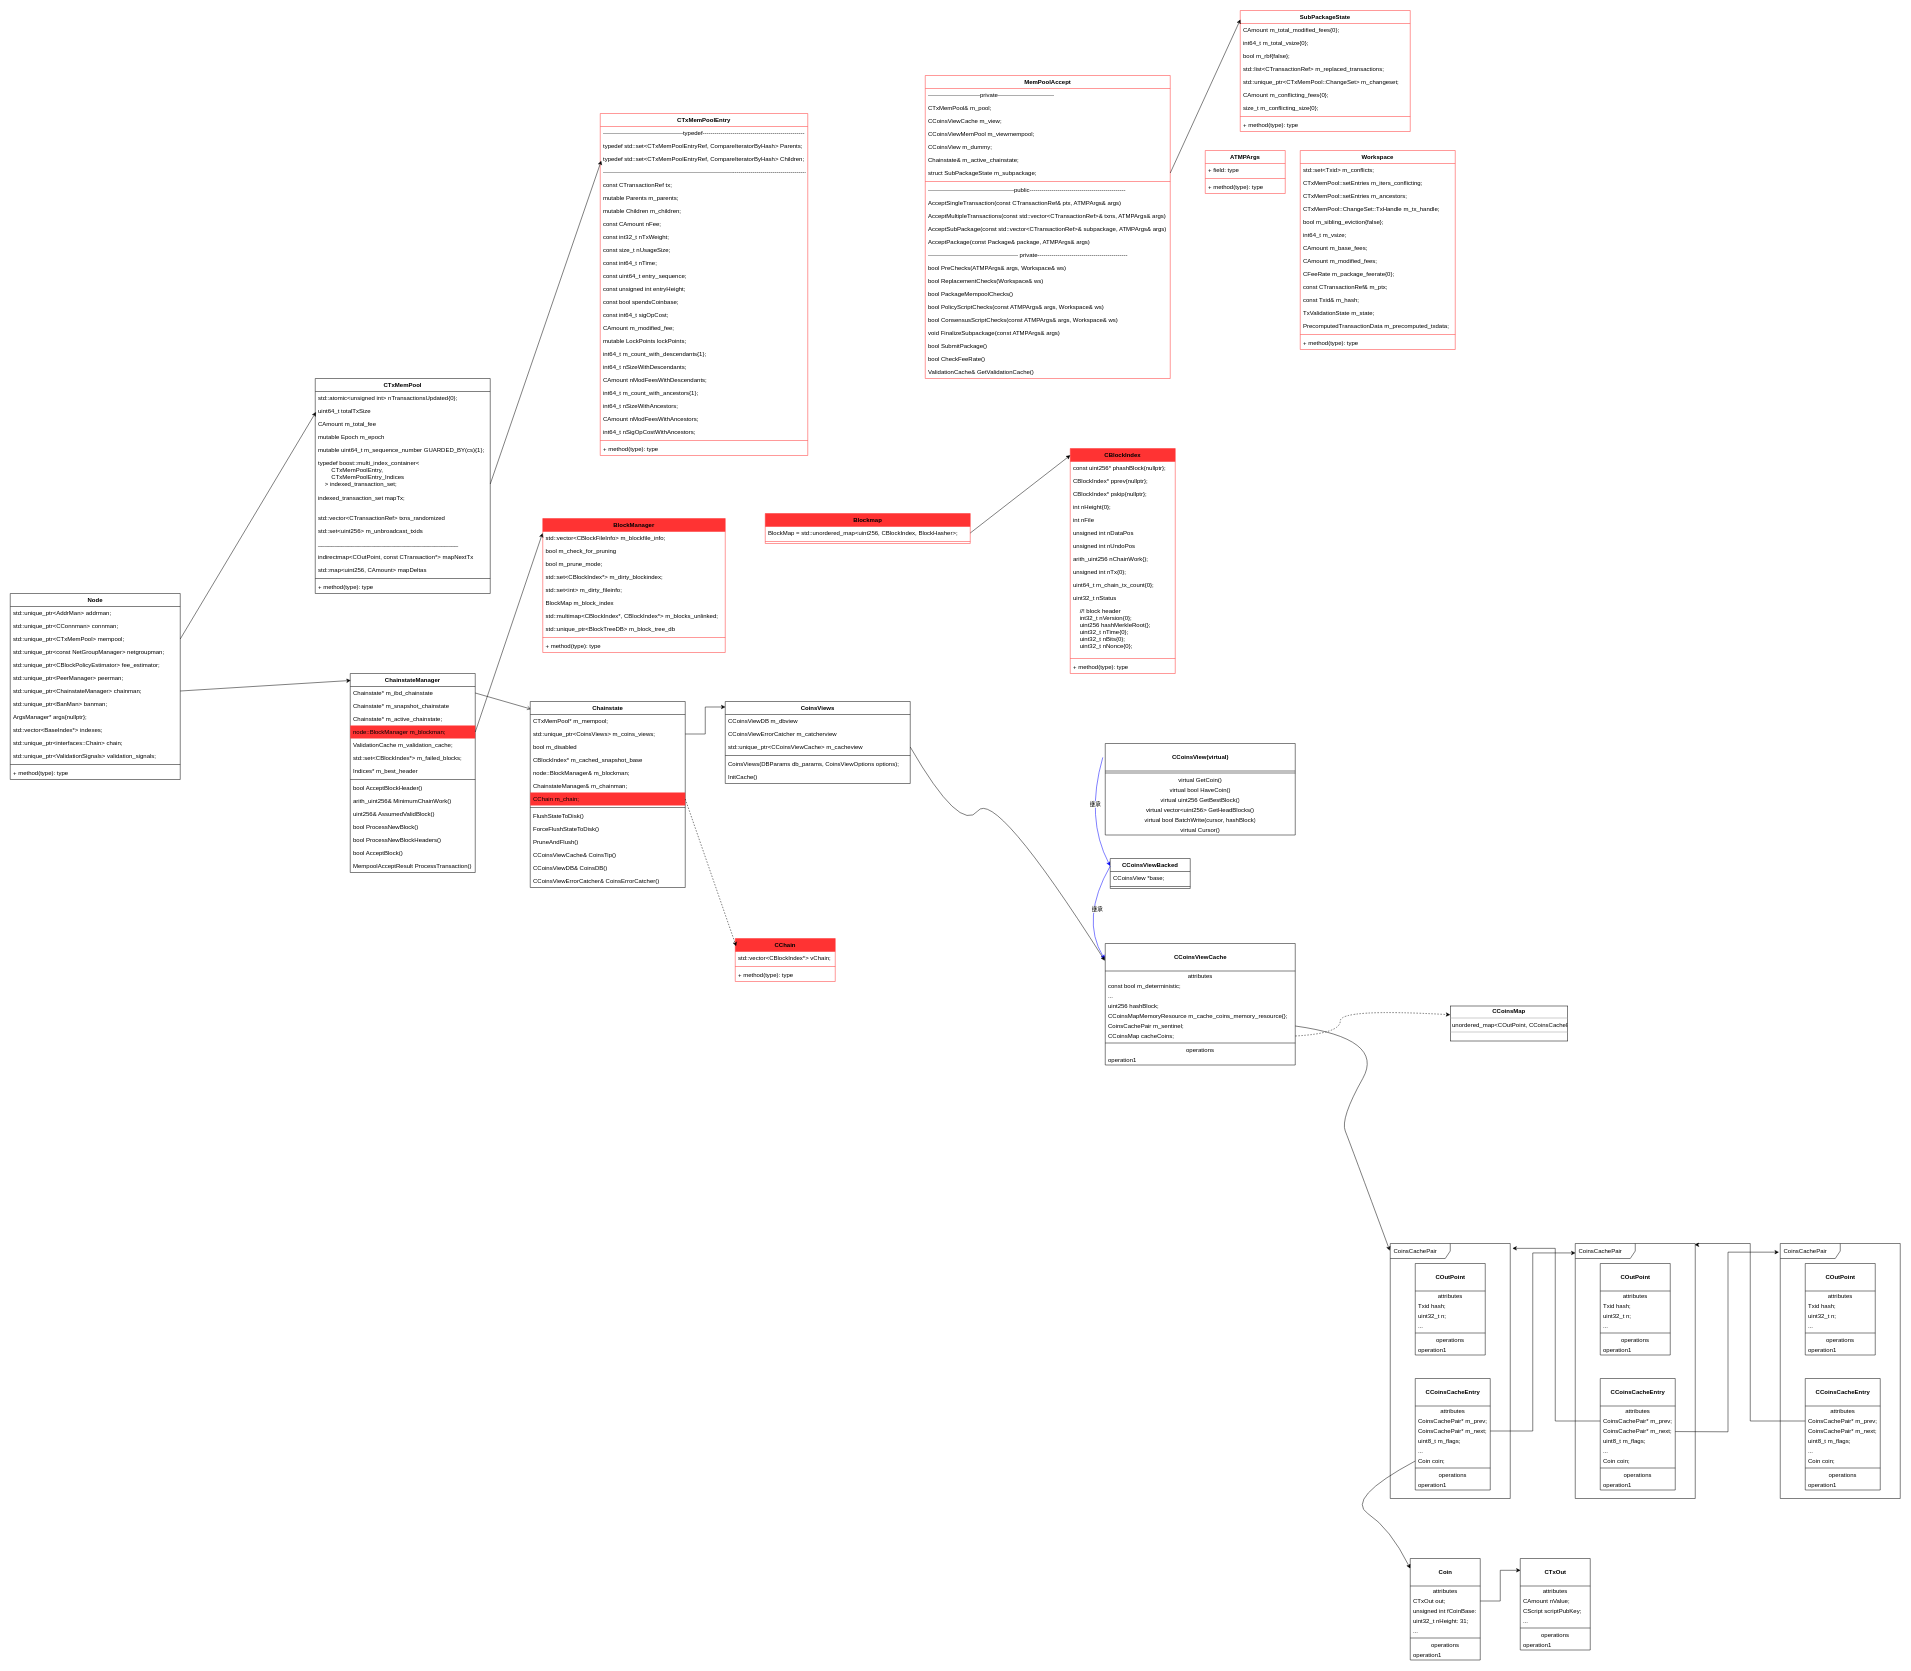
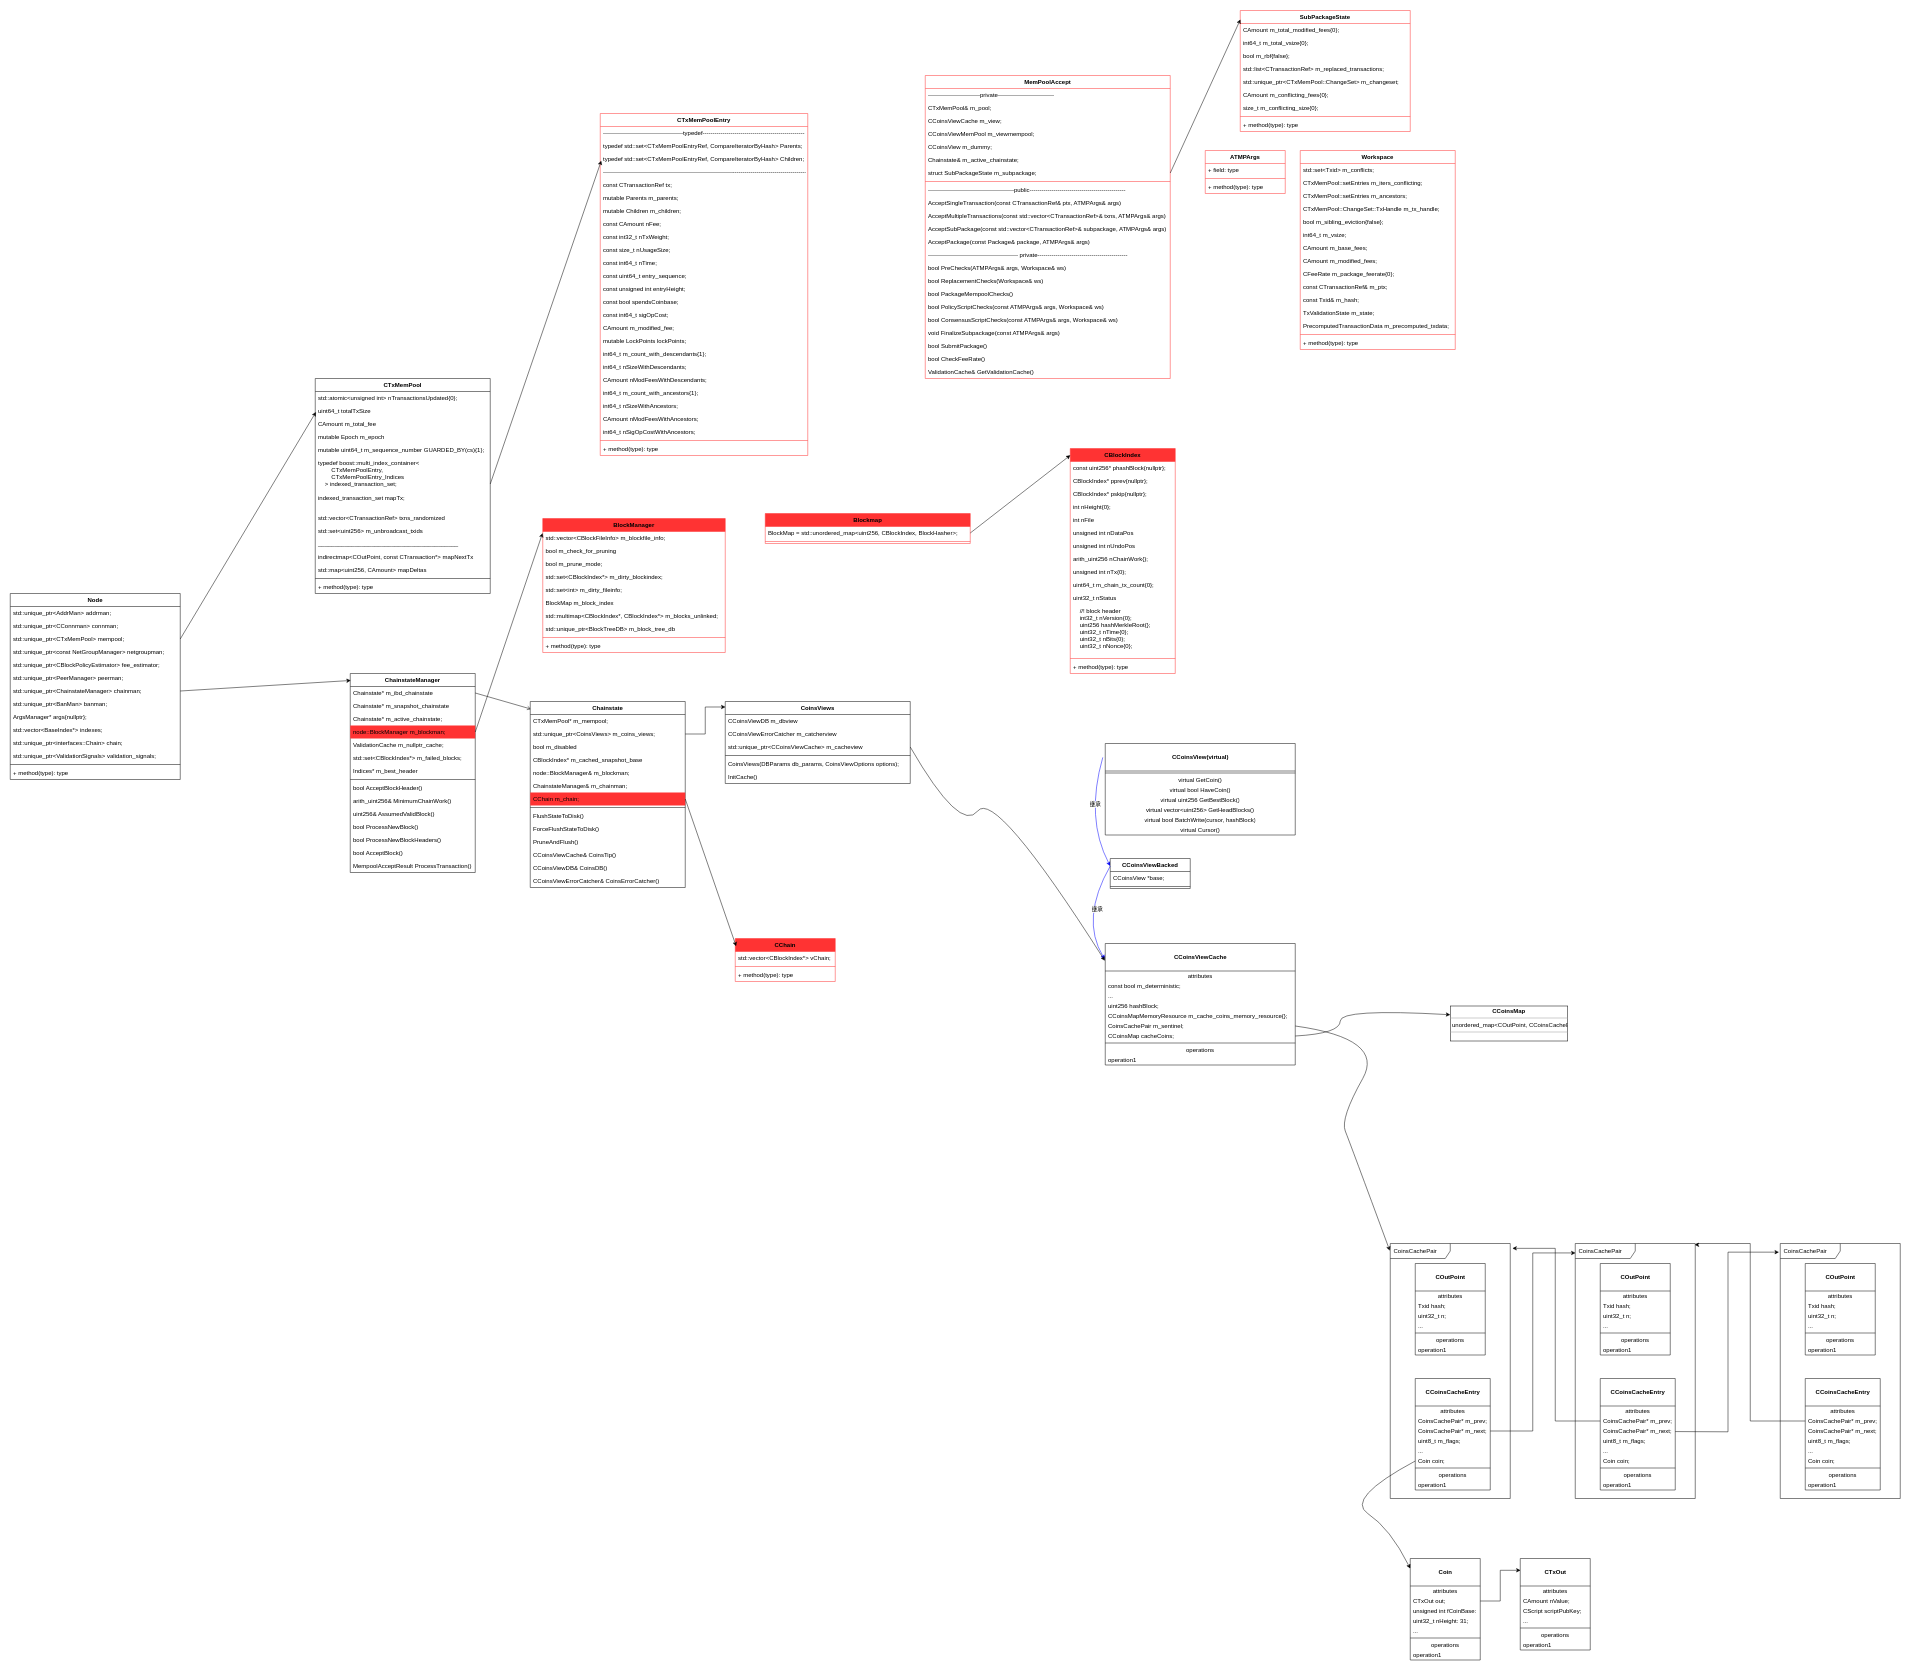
- <mxCell id="119" value="ValidationCache m_validation_cache;" style="text;strokeColor=none;fillColor=none;align=left;verticalAlign=top;spacingLeft=4;spacingRight=4;overflow=hidden;rotatable=0;points=[[0,0.5],[1,0.5]];portConstraint=eastwest;" vertex="1" parent="114"><mxGeometry y="130" width="250" height="26" as="geometry" /></mxCell>
+ <mxCell id="119" value="ValidationCache m_nullptr_cache;" style="text;strokeColor=none;fillColor=none;align=left;verticalAlign=top;spacingLeft=4;spacingRight=4;overflow=hidden;rotatable=0;points=[[0,0.5],[1,0.5]];portConstraint=eastwest;" vertex="1" parent="114"><mxGeometry y="130" width="250" height="26" as="geometry" /></mxCell>
- <mxCell id="249" value="" style="endArrow=classic;html=1;rounded=0;strokeColor=#000000;exitX=1;exitY=0.5;exitDx=0;exitDy=0;entryX=0.009;entryY=0.179;entryDx=0;entryDy=0;entryPerimeter=0;dashed=1;" edge="1" parent="1" source="139" target="245"><mxGeometry width="50" height="50" relative="1" as="geometry"><mxPoint x="1420" y="1936" as="sourcePoint" /><mxPoint x="1470" y="1886" as="targetPoint" /></mxGeometry></mxCell>
+ <mxCell id="249" value="" style="endArrow=classic;html=1;rounded=0;strokeColor=#000000;exitX=1;exitY=0.5;exitDx=0;exitDy=0;entryX=0.009;entryY=0.179;entryDx=0;entryDy=0;entryPerimeter=0;" edge="1" parent="1" source="139" target="245"><mxGeometry width="50" height="50" relative="1" as="geometry"><mxPoint x="1420" y="1936" as="sourcePoint" /><mxPoint x="1470" y="1886" as="targetPoint" /></mxGeometry></mxCell>
- <mxCell id="107" value="" style="curved=1;endArrow=classic;html=1;rounded=0;entryX=0;entryY=0.25;entryDx=0;entryDy=0;exitX=1;exitY=0.5;exitDx=0;exitDy=0;dashed=1;" edge="1" parent="1" source="93" target="85"><mxGeometry width="50" height="50" relative="1" as="geometry"><mxPoint x="2530" y="2046" as="sourcePoint" /><mxPoint x="2580" y="1996" as="targetPoint" /><Array as="points"><mxPoint x="2680" y="2066" /><mxPoint x="2680" y="2016" /></Array></mxGeometry></mxCell>
+ <mxCell id="107" value="" style="curved=1;endArrow=classic;html=1;rounded=0;entryX=0;entryY=0.25;entryDx=0;entryDy=0;exitX=1;exitY=0.5;exitDx=0;exitDy=0;" edge="1" parent="1" source="93" target="85"><mxGeometry width="50" height="50" relative="1" as="geometry"><mxPoint x="2530" y="2046" as="sourcePoint" /><mxPoint x="2580" y="1996" as="targetPoint" /><Array as="points"><mxPoint x="2680" y="2066" /><mxPoint x="2680" y="2016" /></Array></mxGeometry></mxCell>
